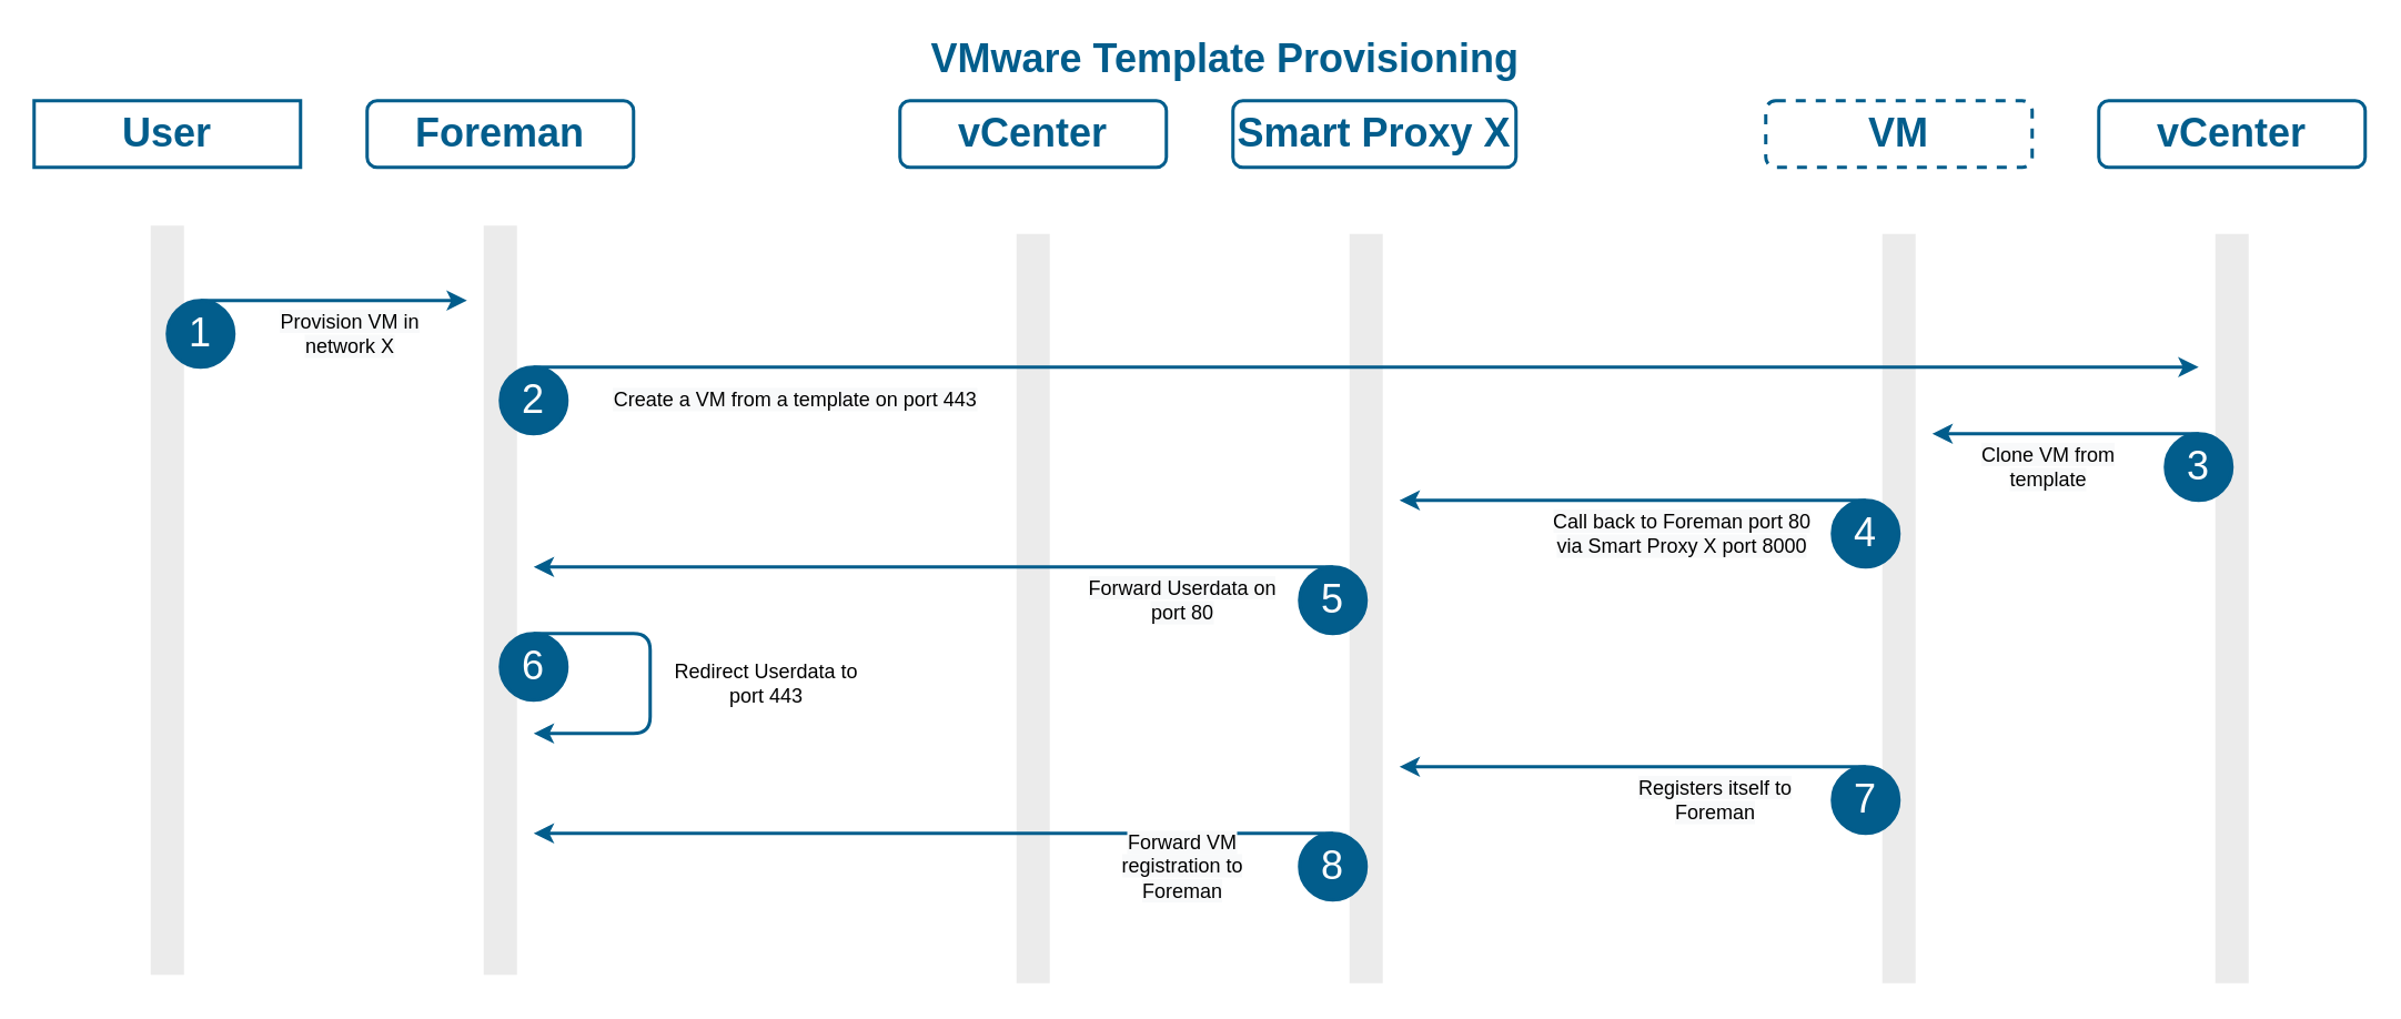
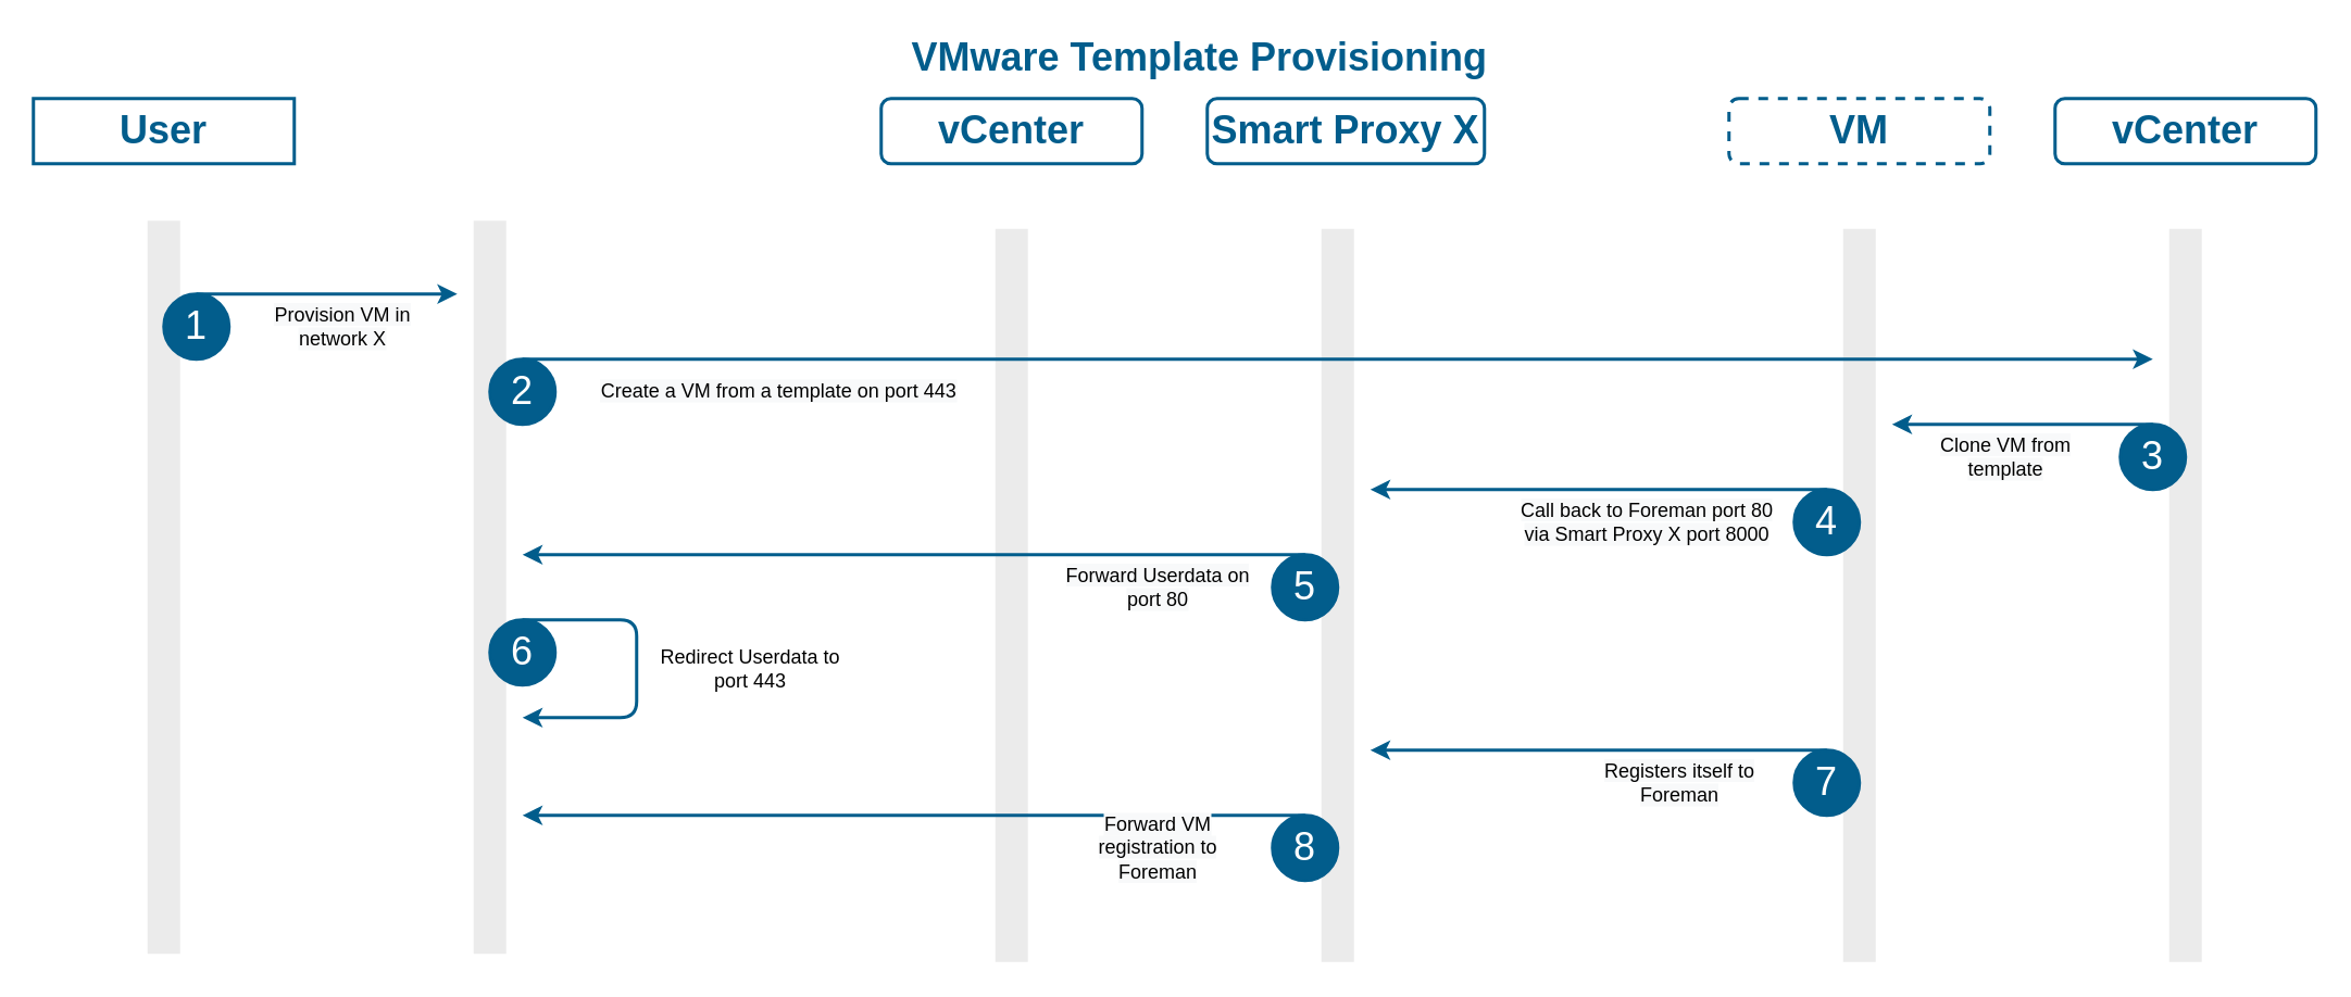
- <mxCell id="10" value="Foreman" style="rounded=1;whiteSpace=wrap;html=1;fontSize=24;fontStyle=1;fontColor=#025D8C;fillColor=none;strokeColor=#025D8C;strokeWidth=2;" parent="1" vertex="1"><mxGeometry x="220" y="60" width="160" height="40" as="geometry" /></mxCell>
